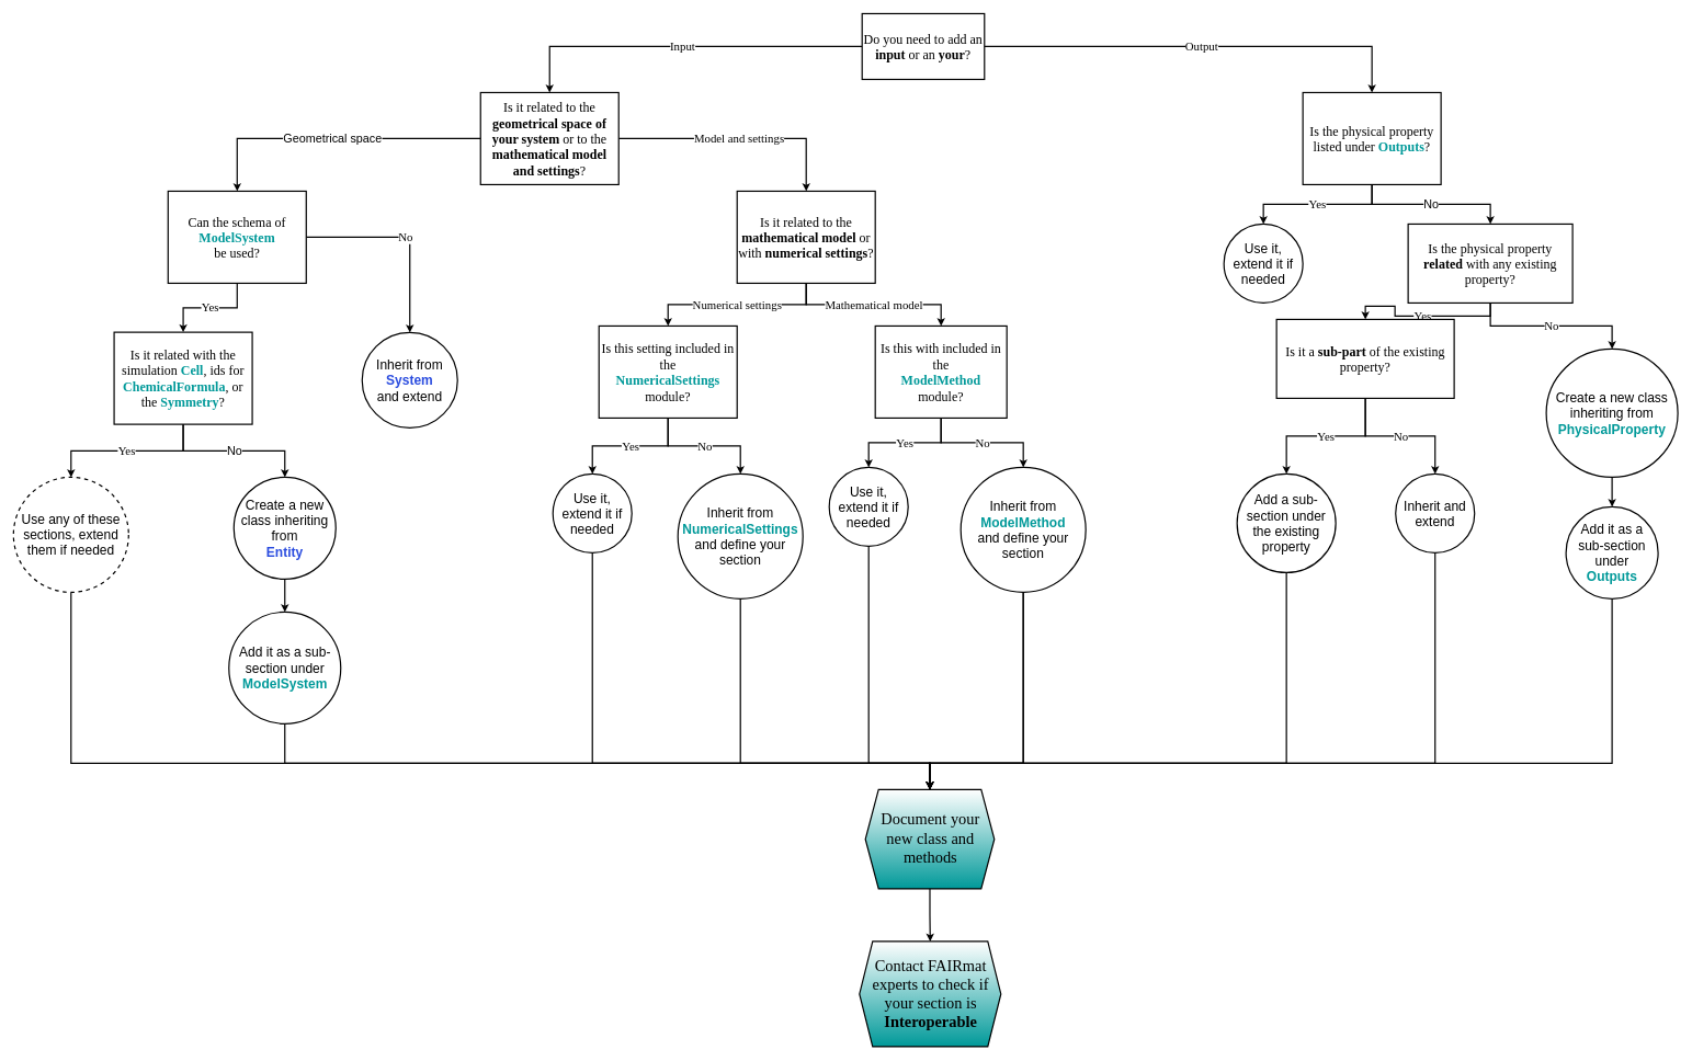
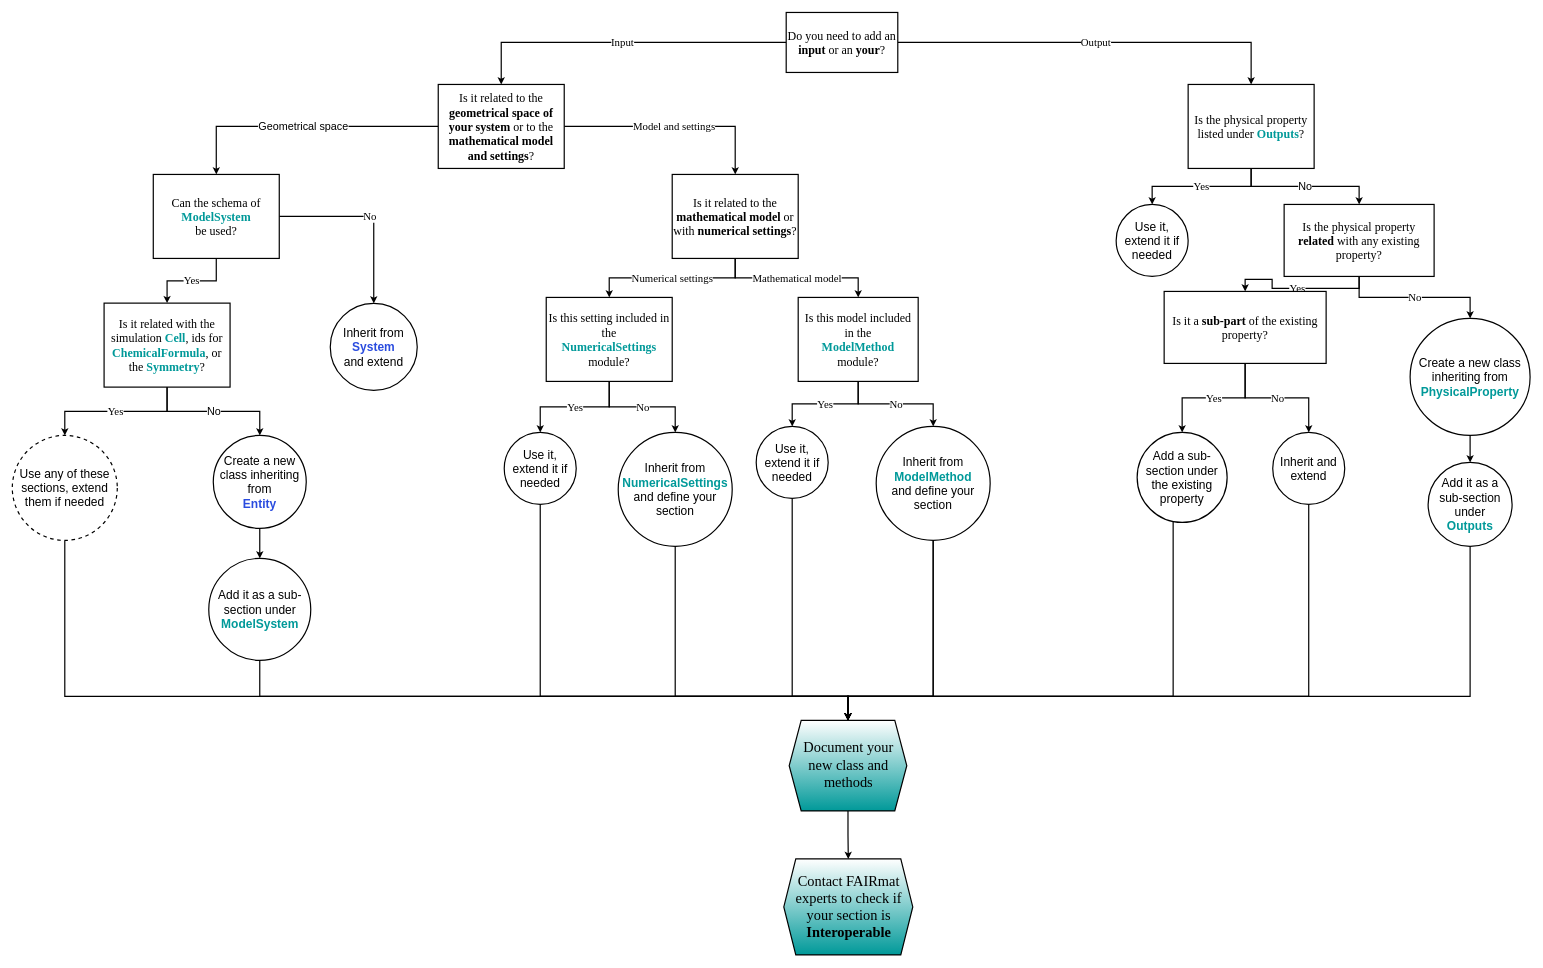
- <mxCell id="28" value="&lt;font face=&quot;Titillium Web&quot;&gt;&lt;span style=&quot;font-size: 20px;&quot;&gt;Is this with included in the&lt;/span&gt;&lt;/font&gt;&lt;div&gt;&lt;font face=&quot;Titillium Web&quot;&gt;&lt;span style=&quot;font-size: 20px;&quot;&gt;&lt;b&gt;&lt;font color=&quot;#009999&quot;&gt;ModelMethod&lt;/font&gt;&lt;/b&gt;&lt;/span&gt;&lt;/font&gt;&lt;/div&gt;&lt;div&gt;&lt;font face=&quot;Titillium Web&quot;&gt;&lt;span style=&quot;font-size: 20px;&quot;&gt;module?&lt;/span&gt;&lt;/font&gt;&lt;/div&gt;" style="rounded=0;whiteSpace=wrap;html=1;strokeWidth=2;spacingLeft=1;spacingBottom=1;spacingRight=1;" vertex="1" parent="1"><mxGeometry x="1330" y="495" width="200" height="140" as="geometry" /></mxCell>
+ <mxCell id="28" value="&lt;font face=&quot;Titillium Web&quot;&gt;&lt;span style=&quot;font-size: 20px;&quot;&gt;Is this model included in the&lt;/span&gt;&lt;/font&gt;&lt;div&gt;&lt;font face=&quot;Titillium Web&quot;&gt;&lt;span style=&quot;font-size: 20px;&quot;&gt;&lt;b&gt;&lt;font color=&quot;#009999&quot;&gt;ModelMethod&lt;/font&gt;&lt;/b&gt;&lt;/span&gt;&lt;/font&gt;&lt;/div&gt;&lt;div&gt;&lt;font face=&quot;Titillium Web&quot;&gt;&lt;span style=&quot;font-size: 20px;&quot;&gt;module?&lt;/span&gt;&lt;/font&gt;&lt;/div&gt;" style="rounded=0;whiteSpace=wrap;html=1;strokeWidth=2;spacingLeft=1;spacingBottom=1;spacingRight=1;" vertex="1" parent="1"><mxGeometry x="1330" y="495" width="200" height="140" as="geometry" /></mxCell>
- <mxCell id="16" value="&lt;font style=&quot;font-size: 20px;&quot;&gt;Add a sub-section under the existing property&lt;/font&gt;" style="ellipse;whiteSpace=wrap;html=1;perimeterSpacing=0;strokeWidth=2;spacingLeft=1;spacingBottom=1;spacingRight=1;" vertex="1" parent="1"><mxGeometry x="1880" y="720" width="150" height="150" as="geometry" /></mxCell>
+ <mxCell id="16" value="&lt;font style=&quot;font-size: 20px;&quot;&gt;Add a sub-section under the existing property&lt;/font&gt;" style="ellipse;whiteSpace=wrap;html=1;perimeterSpacing=0;strokeWidth=2;spacingLeft=1;spacingBottom=1;spacingRight=1;" vertex="1" parent="1"><mxGeometry x="1895" y="720" width="150" height="150" as="geometry" /></mxCell>
